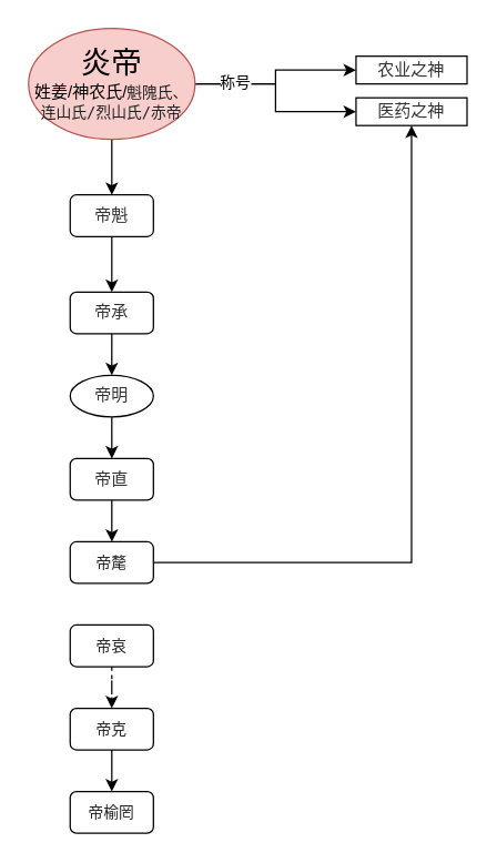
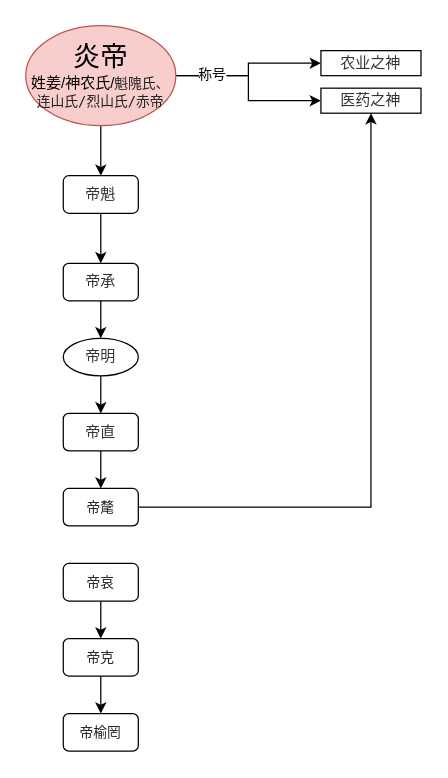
- <mxCell id="17" style="edgeStyle=orthogonalEdgeStyle;rounded=0;orthogonalLoop=1;jettySize=auto;html=1;dashed=1;" edge="1" parent="1" source="18" target="20"><mxGeometry relative="1" as="geometry" /></mxCell>
+ <mxCell id="17" style="edgeStyle=orthogonalEdgeStyle;rounded=0;orthogonalLoop=1;jettySize=auto;html=1;" edge="1" parent="1" source="18" target="20"><mxGeometry relative="1" as="geometry" /></mxCell>
